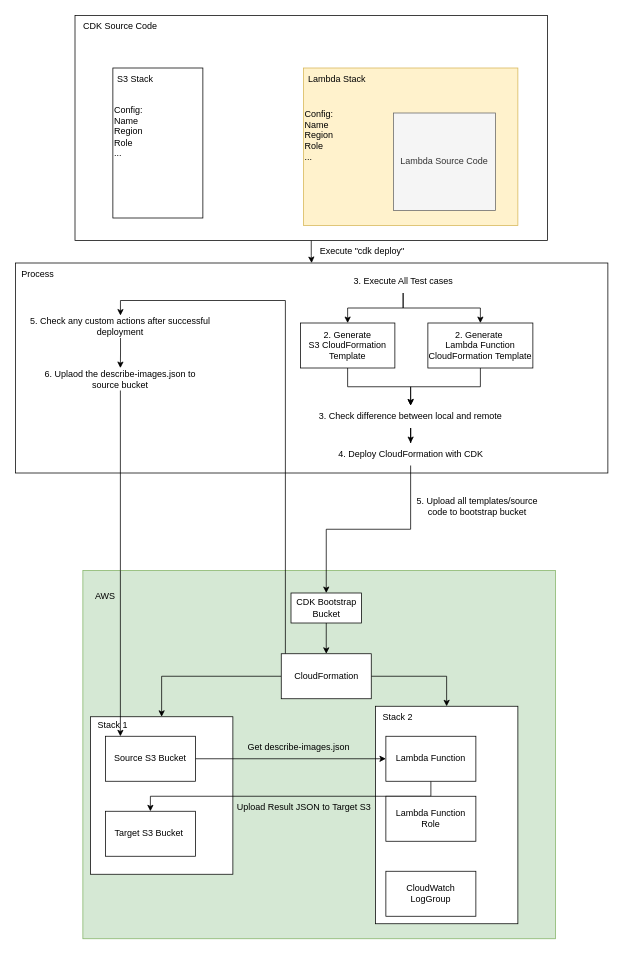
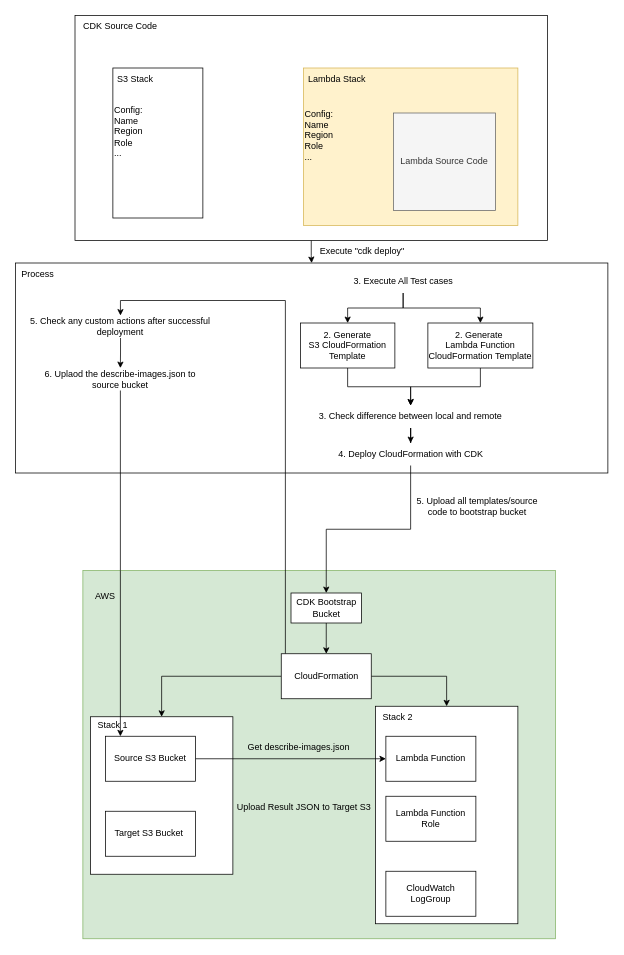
- <mxCell id="27" style="edgeStyle=orthogonalEdgeStyle;rounded=0;orthogonalLoop=1;jettySize=auto;html=1;" edge="1" parent="1" source="28" target="29"><mxGeometry relative="1" as="geometry"><Array as="points"><mxPoint x="574" y="1061" /><mxPoint x="200" y="1061" /></Array></mxGeometry></mxCell>
